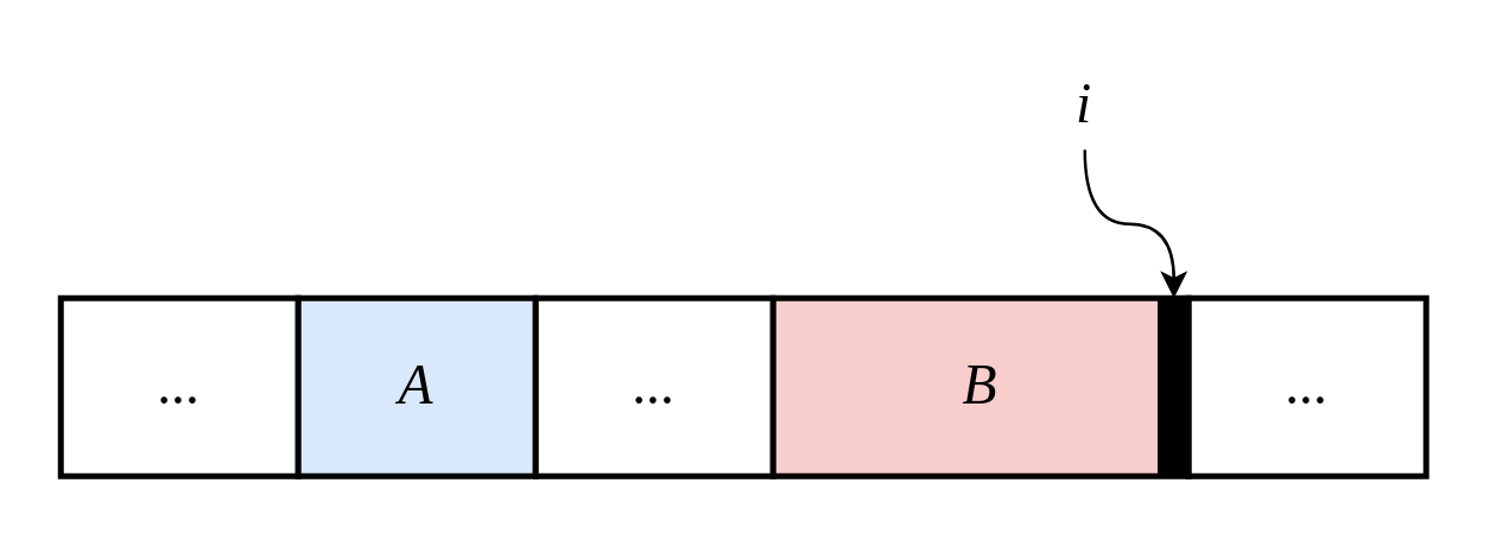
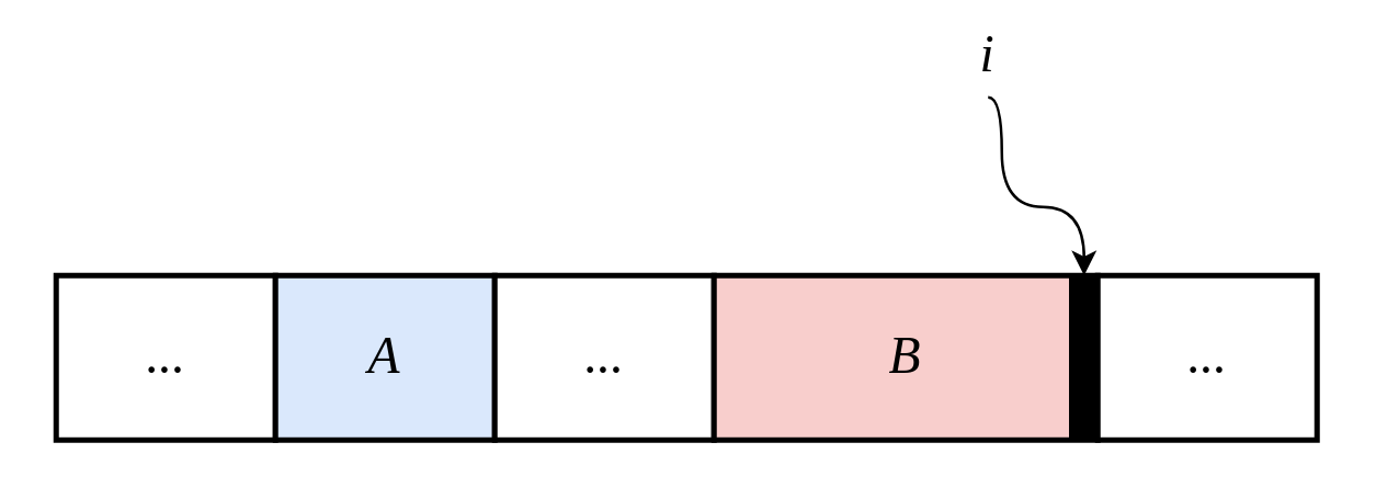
- <mxCell id="9" value="&lt;i&gt;&lt;font style=&quot;font-size: 19px;&quot;&gt;i&lt;/font&gt;&lt;/i&gt;" style="text;html=1;strokeColor=none;fillColor=none;align=center;verticalAlign=middle;whiteSpace=wrap;rounded=0;fontFamily=Times New Roman;fontSize=17;" vertex="1" parent="1"><mxGeometry x="350" y="20" width="30" height="30" as="geometry" /></mxCell>
+ <mxCell id="9" value="&lt;i&gt;&lt;font style=&quot;font-size: 19px;&quot;&gt;i&lt;/font&gt;&lt;/i&gt;" style="text;html=1;strokeColor=none;fillColor=none;align=center;verticalAlign=middle;whiteSpace=wrap;rounded=0;fontFamily=Times New Roman;fontSize=17;" vertex="1" parent="1"><mxGeometry x="345" y="5" width="30" height="30" as="geometry" /></mxCell>
